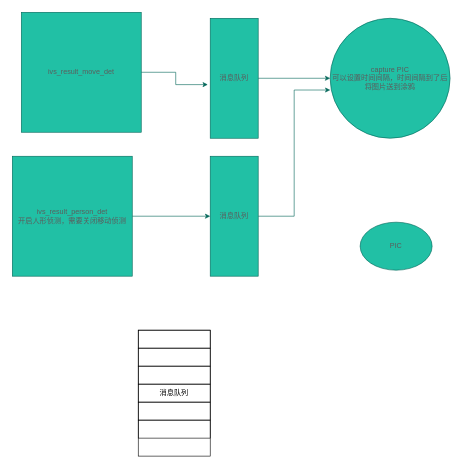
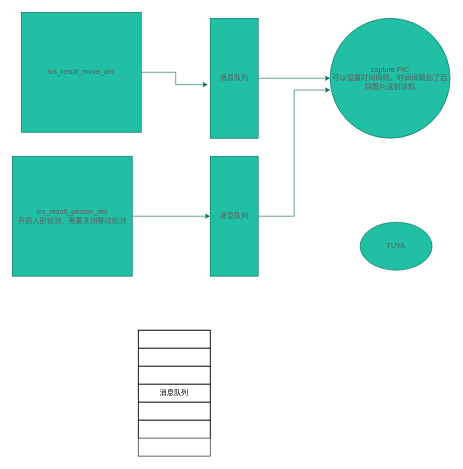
- <mxCell id="7" value="PIC" style="ellipse;whiteSpace=wrap;html=1;fillColor=#21C0A5;strokeColor=#006658;fontColor=#5C5C5C;" vertex="1" parent="1"><mxGeometry x="600" y="370" width="120" height="80" as="geometry" /></mxCell>
+ <mxCell id="7" value="TUYA" style="ellipse;whiteSpace=wrap;html=1;fillColor=#21C0A5;strokeColor=#006658;fontColor=#5C5C5C;" vertex="1" parent="1"><mxGeometry x="600" y="370" width="120" height="80" as="geometry" /></mxCell>
